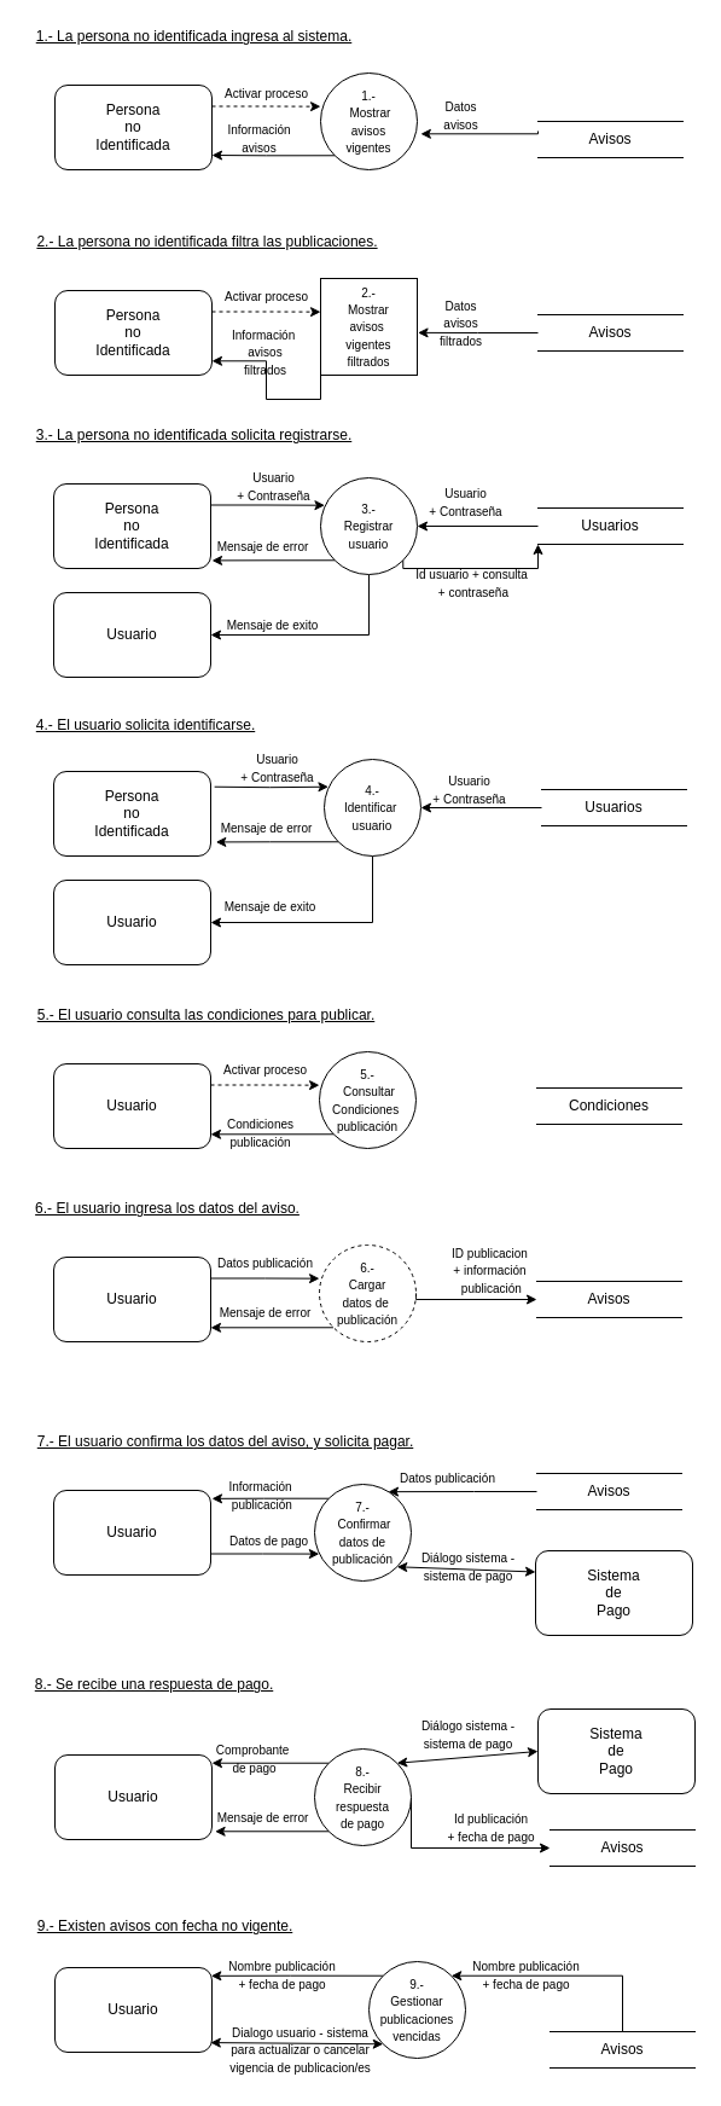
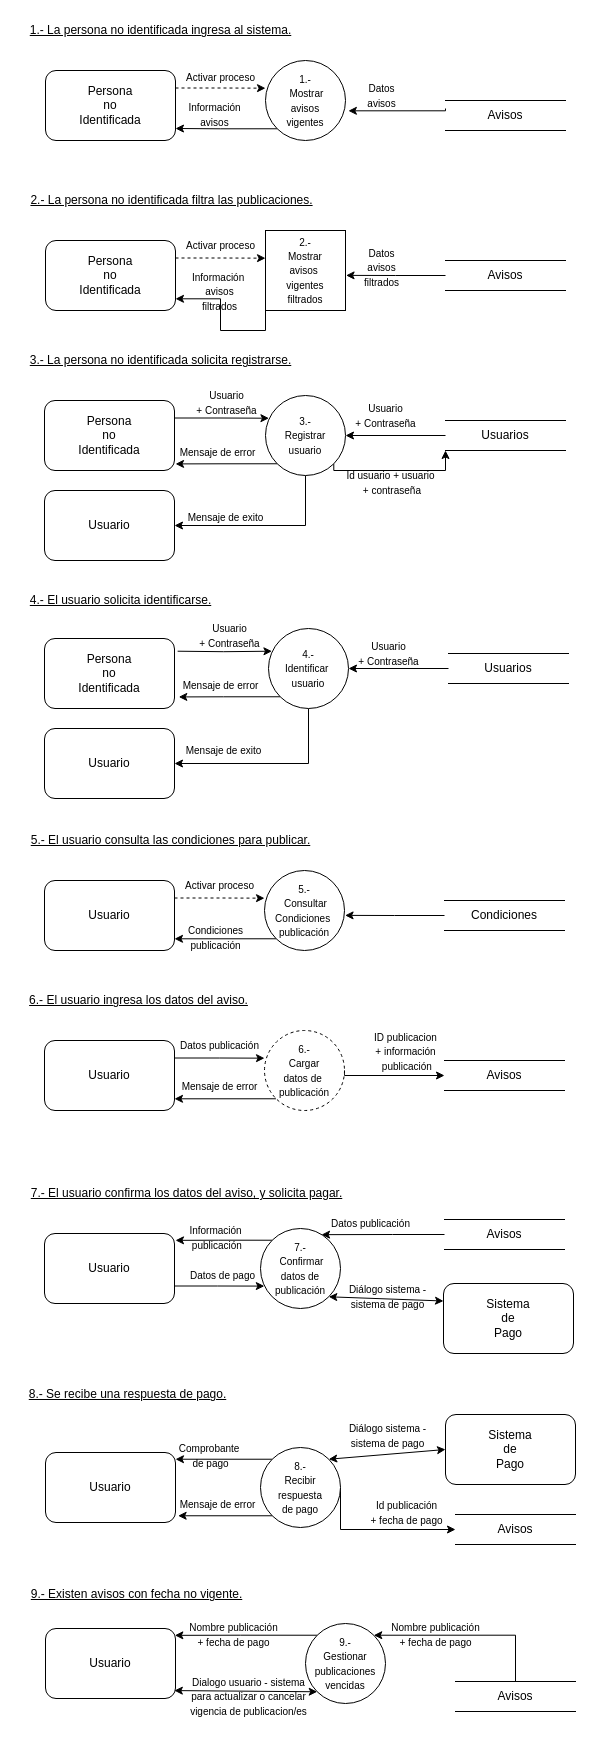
- <mxCell id="34" value="&lt;font style=&quot;font-size: 10px&quot;&gt;Id usuario + consulta&lt;br&gt;&amp;nbsp;+ contraseña&lt;/font&gt;" style="text;html=1;align=center;verticalAlign=middle;resizable=0;points=[];;autosize=1;" vertex="1" parent="1"><mxGeometry x="340" y="462" width="100" height="40" as="geometry" /></mxCell>
+ <mxCell id="34" value="&lt;font style=&quot;font-size: 10px&quot;&gt;Id usuario + usuario&lt;br&gt;&amp;nbsp;+ contraseña&lt;/font&gt;" style="text;html=1;align=center;verticalAlign=middle;resizable=0;points=[];;autosize=1;" vertex="1" parent="1"><mxGeometry x="340" y="462" width="100" height="40" as="geometry" /></mxCell>
+ <mxCell id="56" style="edgeStyle=orthogonalEdgeStyle;rounded=0;orthogonalLoop=1;jettySize=auto;html=1;exitX=0;exitY=0.5;exitDx=0;exitDy=0;entryX=1.007;entryY=0.561;entryDx=0;entryDy=0;entryPerimeter=0;" edge="1" parent="1" source="57" target="54"><mxGeometry relative="1" as="geometry" /></mxCell>
